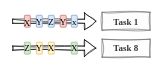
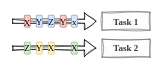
- <mxCell id="16" value="&lt;b style=&quot;font-size: 15px;&quot;&gt;Task 8&lt;/b&gt;" style="rounded=0;whiteSpace=wrap;html=1;sketch=1;hachureGap=4;jiggle=2;curveFitting=1;fontFamily=Architects Daughter;fontSource=https%3A%2F%2Ffonts.googleapis.com%2Fcss%3Ffamily%3DArchitects%2BDaughter;fontSize=15;fillColor=#f5f5f5;fontColor=#333333;strokeColor=#666666;" parent="1" vertex="1"><mxGeometry x="170" y="65" width="80" height="30" as="geometry" /></mxCell>
+ <mxCell id="16" value="&lt;b style=&quot;font-size: 15px;&quot;&gt;Task 2&lt;/b&gt;" style="rounded=0;whiteSpace=wrap;html=1;sketch=1;hachureGap=4;jiggle=2;curveFitting=1;fontFamily=Architects Daughter;fontSource=https%3A%2F%2Ffonts.googleapis.com%2Fcss%3Ffamily%3DArchitects%2BDaughter;fontSize=15;fillColor=#f5f5f5;fontColor=#333333;strokeColor=#666666;" parent="1" vertex="1"><mxGeometry x="170" y="65" width="80" height="30" as="geometry" /></mxCell>
